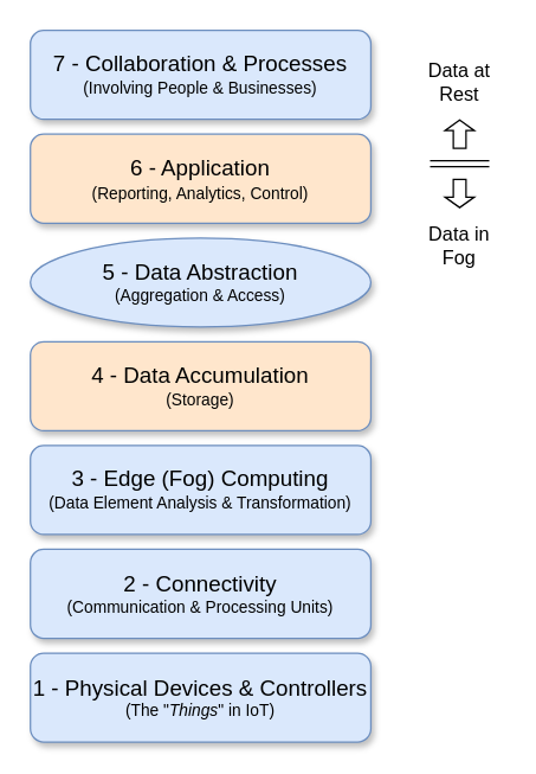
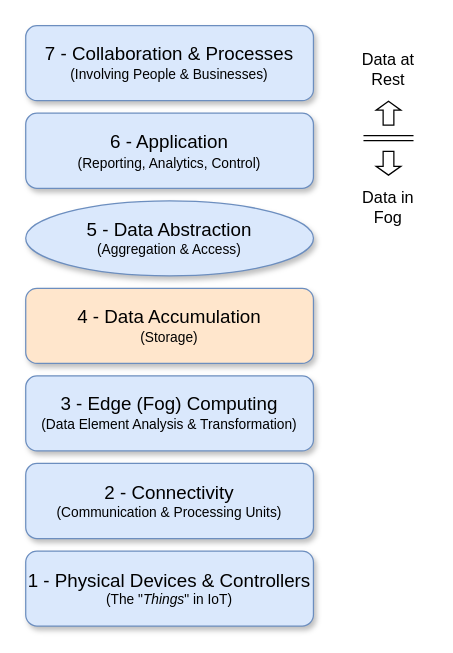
- <mxCell id="3" value="&lt;div style=&quot;font-size: 13px&quot;&gt;&lt;font style=&quot;font-size: 15px&quot;&gt;6 - Application&lt;/font&gt;&lt;/div&gt;&lt;div style=&quot;font-size: 13px&quot;&gt;&lt;font style=&quot;font-size: 11px&quot;&gt;(Reporting, Analytics, Control)&lt;/font&gt;&lt;br style=&quot;font-size: 13px&quot;&gt;&lt;/div&gt;" style="rounded=1;whiteSpace=wrap;html=1;shadow=1;dashed=0;strokeColor=#6c8ebf;strokeWidth=1;fillColor=#ffe6cc;verticalAlign=middle;fontSize=13;" vertex="1" parent="1"><mxGeometry y="90" width="230" height="60" as="geometry" x="20" /></mxCell>
+ <mxCell id="3" value="&lt;div style=&quot;font-size: 13px&quot;&gt;&lt;font style=&quot;font-size: 15px&quot;&gt;6 - Application&lt;/font&gt;&lt;/div&gt;&lt;div style=&quot;font-size: 13px&quot;&gt;&lt;font style=&quot;font-size: 11px&quot;&gt;(Reporting, Analytics, Control)&lt;/font&gt;&lt;br style=&quot;font-size: 13px&quot;&gt;&lt;/div&gt;" style="rounded=1;whiteSpace=wrap;html=1;shadow=1;dashed=0;strokeColor=#6c8ebf;strokeWidth=1;fillColor=#dae8fc;verticalAlign=middle;fontSize=13;" vertex="1" parent="1"><mxGeometry y="90" width="230" height="60" as="geometry" x="20" /></mxCell>
